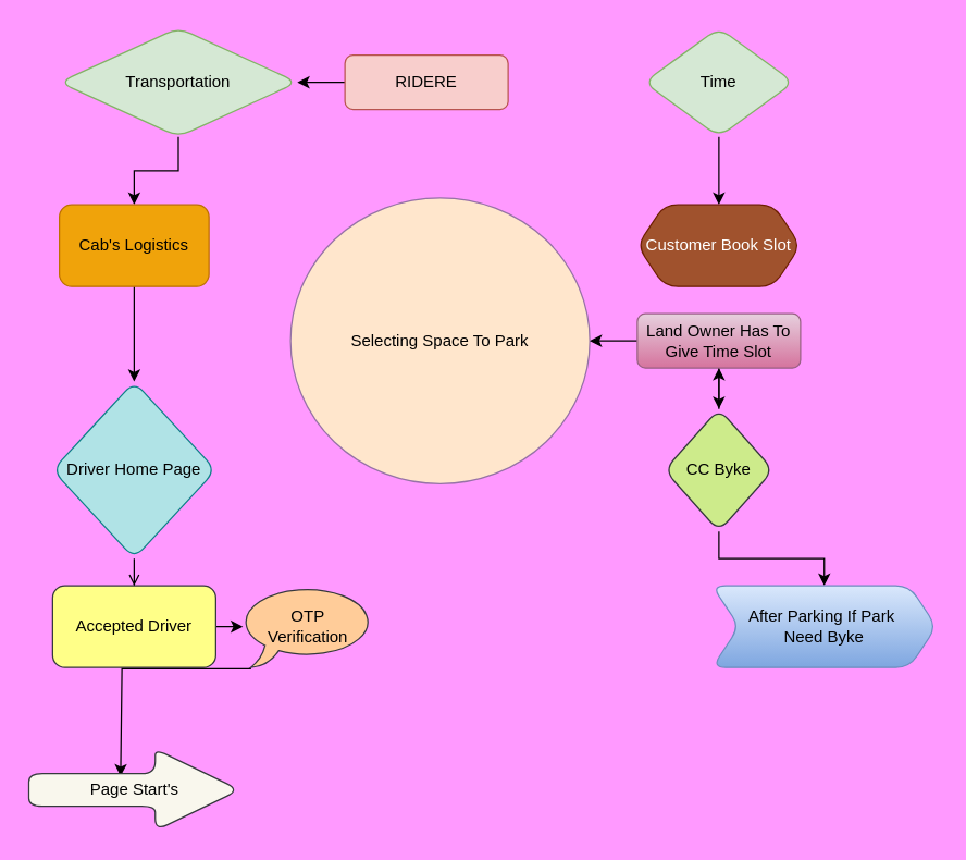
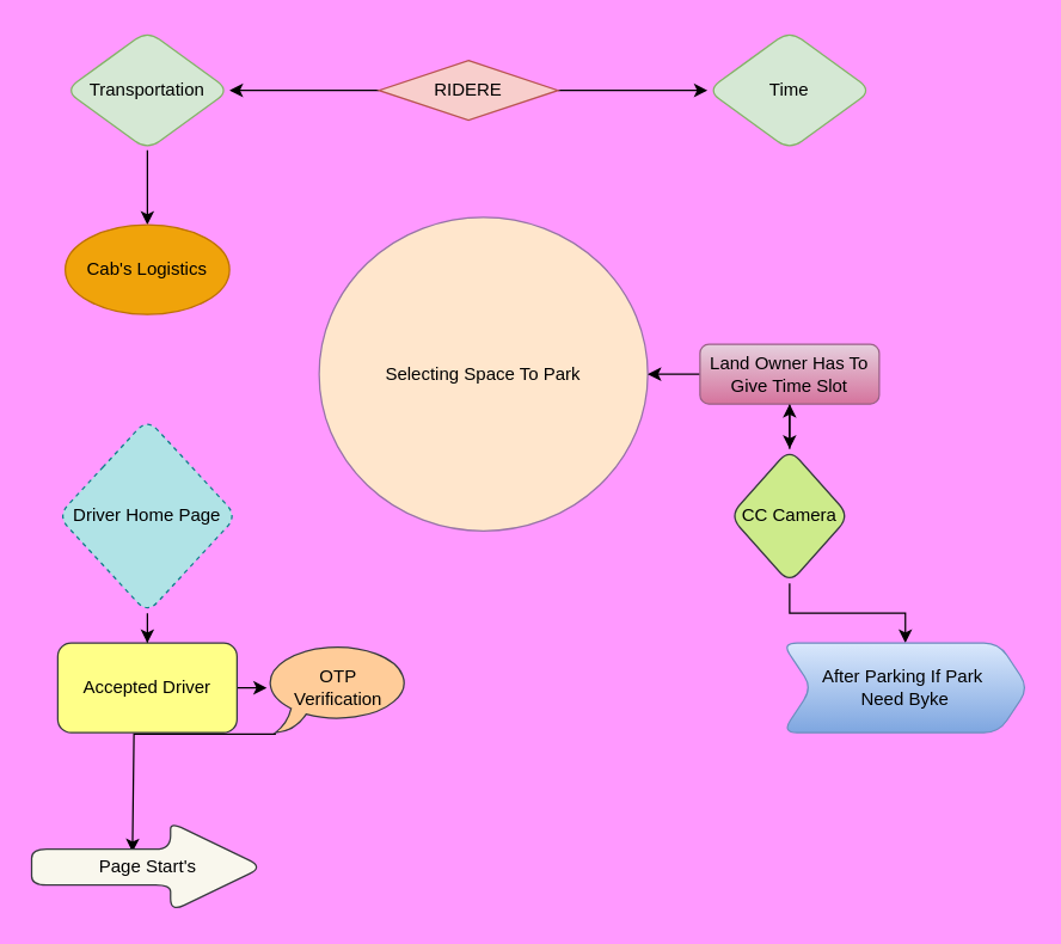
- <mxCell id="7" value="Transportation" style="rhombus;whiteSpace=wrap;html=1;rounded=1;fillColor=#d5e8d4;strokeColor=#82b366;" vertex="1" parent="1"><mxGeometry x="43" y="20" width="175" height="80" as="geometry" /></mxCell>
+ <mxCell id="7" value="Transportation" style="rhombus;whiteSpace=wrap;html=1;rounded=1;fillColor=#d5e8d4;strokeColor=#82b366;" vertex="1" parent="1"><mxGeometry x="43" y="20" width="110" height="80" as="geometry" /></mxCell>
- <mxCell id="5" value="RIDERE" style="rounded=1;whiteSpace=wrap;html=1;fillColor=#f8cecc;strokeColor=#b85450;" vertex="1" parent="1"><mxGeometry x="253" y="40" width="120" height="40" as="geometry" /></mxCell>
+ <mxCell id="5" value="RIDERE" style="rhombus;whiteSpace=wrap;html=1;fillColor=#f8cecc;strokeColor=#b85450;" vertex="1" parent="1"><mxGeometry x="253" y="40" width="120" height="40" as="geometry" /></mxCell>
+ <mxCell id="4" value="" style="edgeStyle=orthogonalEdgeStyle;rounded=0;orthogonalLoop=1;jettySize=auto;html=1;" edge="1" parent="1" source="5" target="9"><mxGeometry relative="1" as="geometry" /></mxCell>
- <mxCell id="8" value="" style="edgeStyle=orthogonalEdgeStyle;rounded=0;orthogonalLoop=1;jettySize=auto;html=1;" edge="1" parent="1" source="9" target="12"><mxGeometry relative="1" as="geometry" /></mxCell>
- <mxCell id="11" value="Cab's Logistics" style="whiteSpace=wrap;html=1;fillColor=#f0a30a;fontColor=#000000;strokeColor=#BD7000;rounded=1;" vertex="1" parent="1"><mxGeometry x="43" y="150" width="110" height="60" as="geometry" /></mxCell>
+ <mxCell id="11" value="Cab's Logistics" style="ellipse;whiteSpace=wrap;html=1;rounded=1;fillColor=#f0a30a;fontColor=#000000;strokeColor=#BD7000;" vertex="1" parent="1"><mxGeometry x="43" y="150" width="110" height="60" as="geometry" /></mxCell>
- <mxCell id="12" value="Customer Book Slot" style="shape=hexagon;perimeter=hexagonPerimeter2;whiteSpace=wrap;html=1;fixedSize=1;rounded=1;fillColor=#a0522d;fontColor=#ffffff;strokeColor=#6D1F00;" vertex="1" parent="1"><mxGeometry x="468" y="150" width="120" height="60" as="geometry" /></mxCell>
- <mxCell id="10" value="" style="edgeStyle=orthogonalEdgeStyle;rounded=0;orthogonalLoop=1;jettySize=auto;html=1;" edge="1" parent="1" source="11" target="17"><mxGeometry relative="1" as="geometry" /></mxCell>
- <mxCell id="17" value="Driver Home Page" style="rhombus;whiteSpace=wrap;html=1;rounded=1;fillColor=#b0e3e6;strokeColor=#0e8088;" vertex="1" parent="1"><mxGeometry x="38" y="280" width="120" height="130" as="geometry" /></mxCell>
+ <mxCell id="17" value="Driver Home Page" style="rhombus;whiteSpace=wrap;html=1;rounded=1;fillColor=#b0e3e6;strokeColor=#0e8088;dashed=1;" vertex="1" parent="1"><mxGeometry x="38" y="280" width="120" height="130" as="geometry" /></mxCell>
- <mxCell id="24" value="CC Byke" style="rhombus;whiteSpace=wrap;html=1;rounded=1;fillColor=#cdeb8b;strokeColor=#36393d;" vertex="1" parent="1"><mxGeometry x="488" y="300" width="80" height="90" as="geometry" /></mxCell>
+ <mxCell id="24" value="CC Camera" style="rhombus;whiteSpace=wrap;html=1;rounded=1;fillColor=#cdeb8b;strokeColor=#36393d;" vertex="1" parent="1"><mxGeometry x="488" y="300" width="80" height="90" as="geometry" /></mxCell>
- <mxCell id="16" value="" style="edgeStyle=orthogonalEdgeStyle;rounded=0;orthogonalLoop=1;jettySize=auto;html=1;endArrow=open;" edge="1" parent="1" source="17" target="19"><mxGeometry relative="1" as="geometry" /></mxCell>
+ <mxCell id="16" value="" style="edgeStyle=orthogonalEdgeStyle;rounded=0;orthogonalLoop=1;jettySize=auto;html=1;" edge="1" parent="1" source="17" target="19"><mxGeometry relative="1" as="geometry" /></mxCell>
